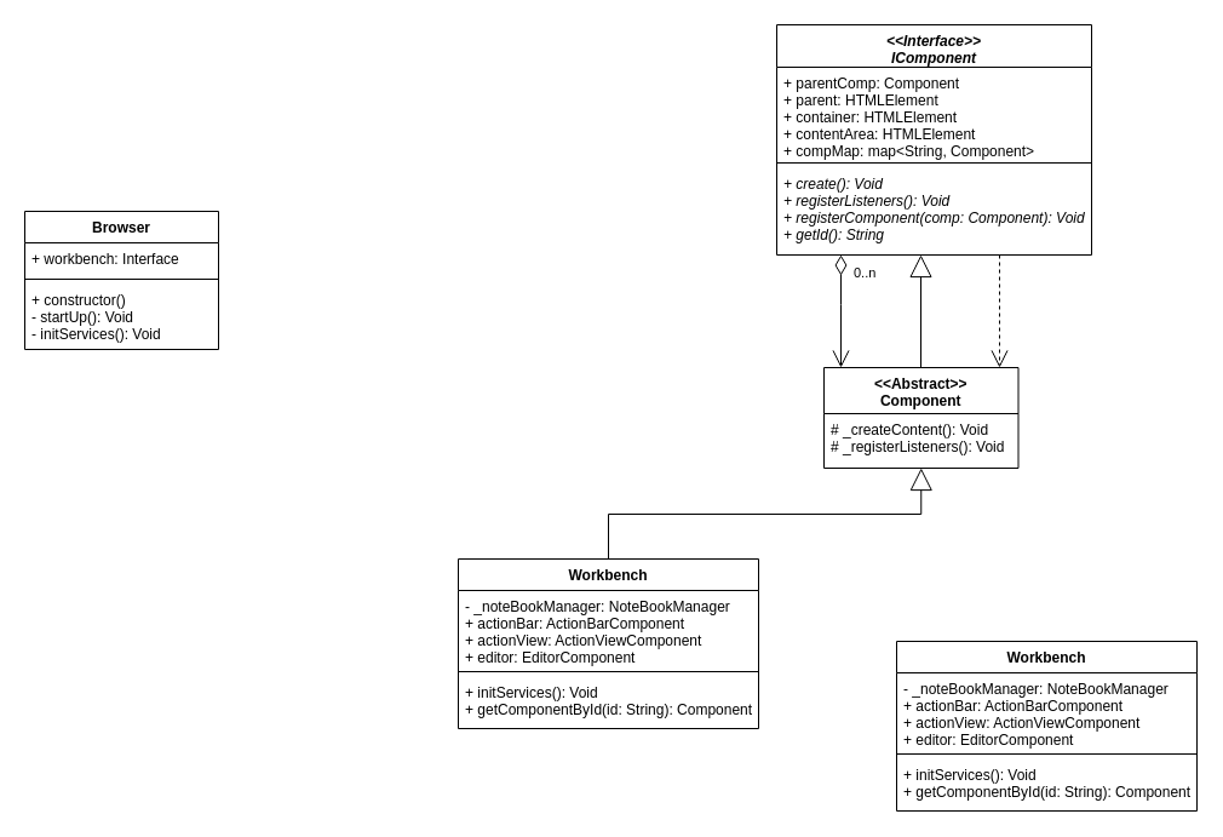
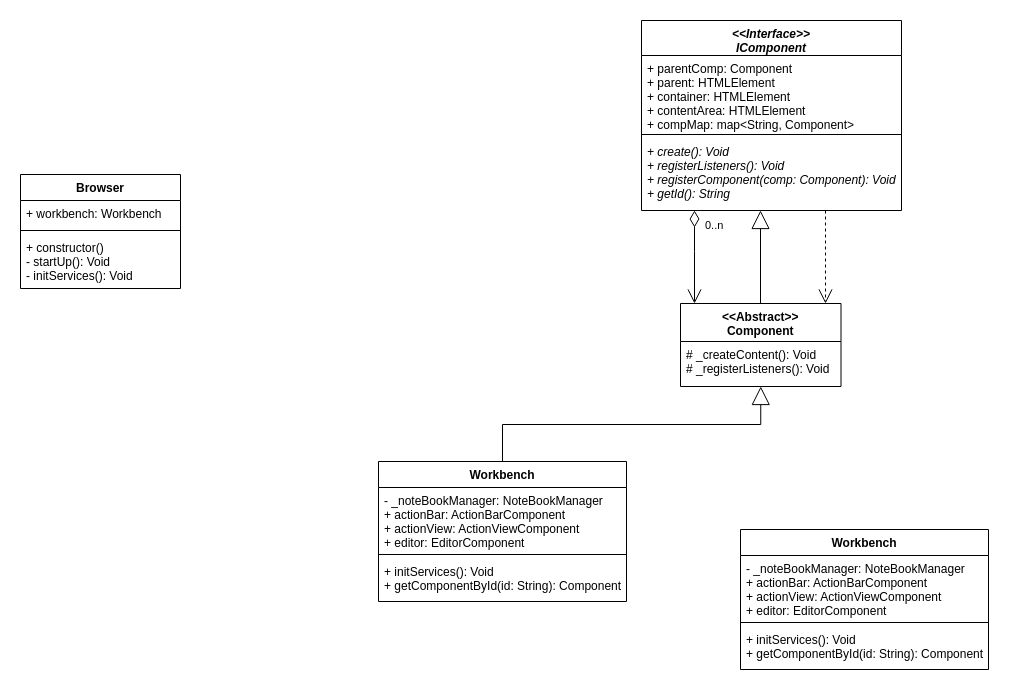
- <mxCell id="3" value="+ workbench: Interface" style="text;strokeColor=none;fillColor=none;align=left;verticalAlign=top;spacingLeft=4;spacingRight=4;overflow=hidden;rotatable=0;points=[[0,0.5],[1,0.5]];portConstraint=eastwest;" vertex="1" parent="2"><mxGeometry y="26" width="160" height="26" as="geometry" /></mxCell>
+ <mxCell id="3" value="+ workbench: Workbench" style="text;strokeColor=none;fillColor=none;align=left;verticalAlign=top;spacingLeft=4;spacingRight=4;overflow=hidden;rotatable=0;points=[[0,0.5],[1,0.5]];portConstraint=eastwest;" vertex="1" parent="2"><mxGeometry y="26" width="160" height="26" as="geometry" /></mxCell>
